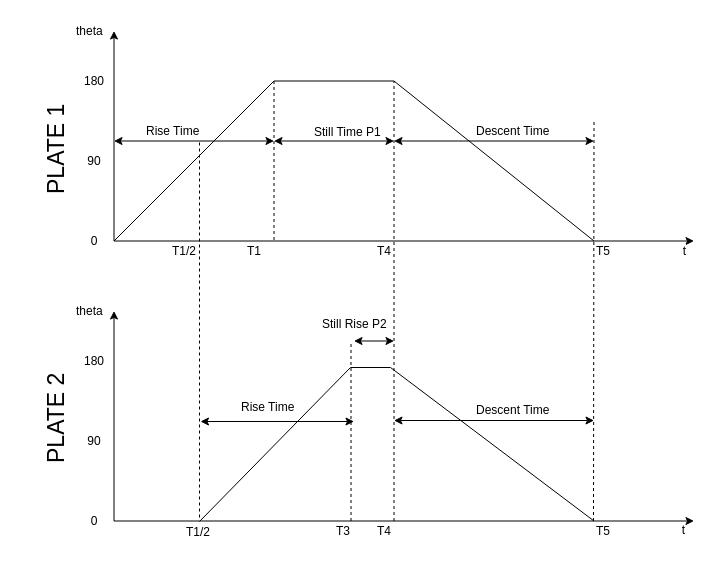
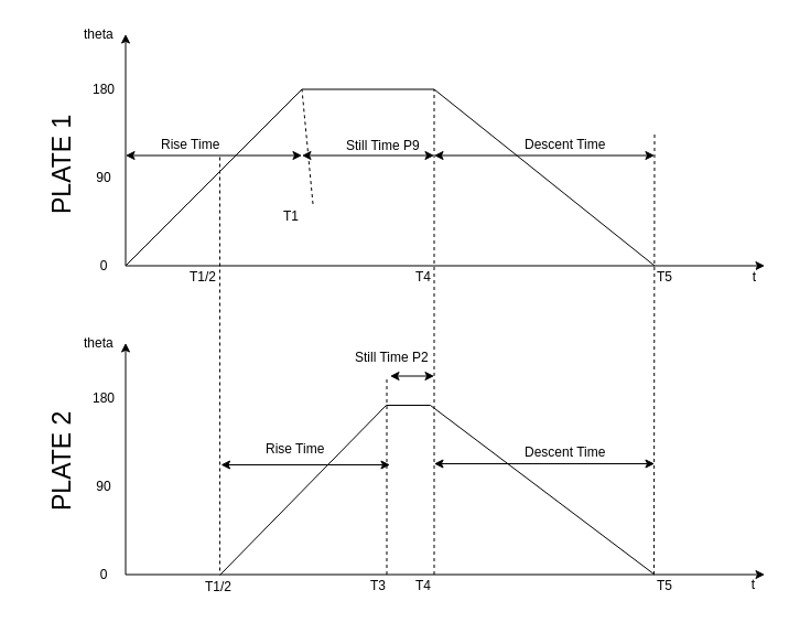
- <mxCell id="40" value="Still Time P1" style="text;html=1;resizable=0;points=[];autosize=1;align=left;verticalAlign=top;spacingTop=-4;" parent="1" vertex="1"><mxGeometry x="311.5" y="121.5" width="80" height="20" as="geometry" /></mxCell>
+ <mxCell id="40" value="Still Time P9" style="text;html=1;resizable=0;points=[];autosize=1;align=left;verticalAlign=top;spacingTop=-4;" parent="1" vertex="1"><mxGeometry x="311.5" y="121.5" width="80" height="20" as="geometry" /></mxCell>
- <mxCell id="24" value="T1" style="text;html=1;strokeColor=none;fillColor=none;align=center;verticalAlign=middle;whiteSpace=wrap;rounded=0;" parent="1" vertex="1"><mxGeometry x="233.5" y="240.5" width="40" height="20" as="geometry" /></mxCell>
+ <mxCell id="24" value="T1" style="text;html=1;strokeColor=none;fillColor=none;align=center;verticalAlign=middle;whiteSpace=wrap;rounded=0;" parent="1" vertex="1"><mxGeometry x="243.5" y="185.5" width="40" height="20" as="geometry" /></mxCell>
- <mxCell id="42" value="Still Rise P2" style="text;html=1;resizable=0;points=[];autosize=1;align=left;verticalAlign=top;spacingTop=-4;" parent="1" vertex="1"><mxGeometry x="319.5" y="313.5" width="80" height="20" as="geometry" /></mxCell>
+ <mxCell id="42" value="Still Time P2" style="text;html=1;resizable=0;points=[];autosize=1;align=left;verticalAlign=top;spacingTop=-4;" parent="1" vertex="1"><mxGeometry x="319.5" y="313.5" width="80" height="20" as="geometry" /></mxCell>
